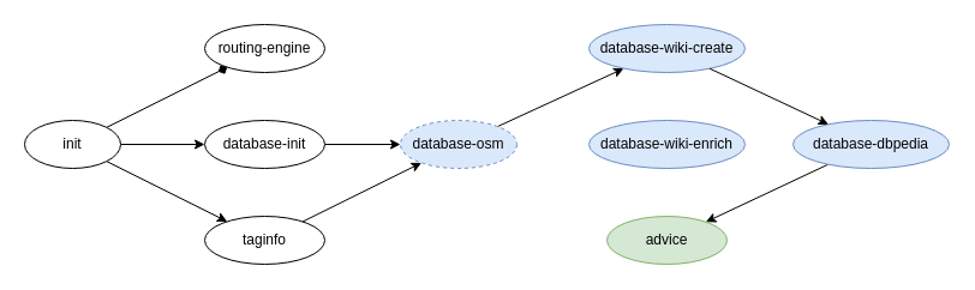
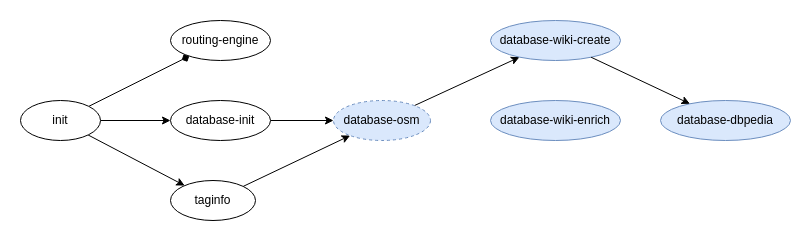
- <mxCell id="15" style="rounded=0;orthogonalLoop=1;jettySize=auto;html=1;" parent="1" source="16" target="18" edge="1"><mxGeometry relative="1" as="geometry" /></mxCell>
- <mxCell id="10" value="taginfo" style="ellipse;whiteSpace=wrap;html=1;" parent="1" vertex="1"><mxGeometry x="170" y="180" width="100" height="40" as="geometry" /></mxCell>
+ <mxCell id="10" value="taginfo" style="ellipse;whiteSpace=wrap;html=1;" parent="1" vertex="1"><mxGeometry x="170" y="180" width="85" height="40" as="geometry" /></mxCell>
- <mxCell id="18" value="advice" style="ellipse;whiteSpace=wrap;html=1;fillColor=#d5e8d4;strokeColor=#82b366;" parent="1" vertex="1"><mxGeometry x="505" y="180" width="100" height="40" as="geometry" /></mxCell>
